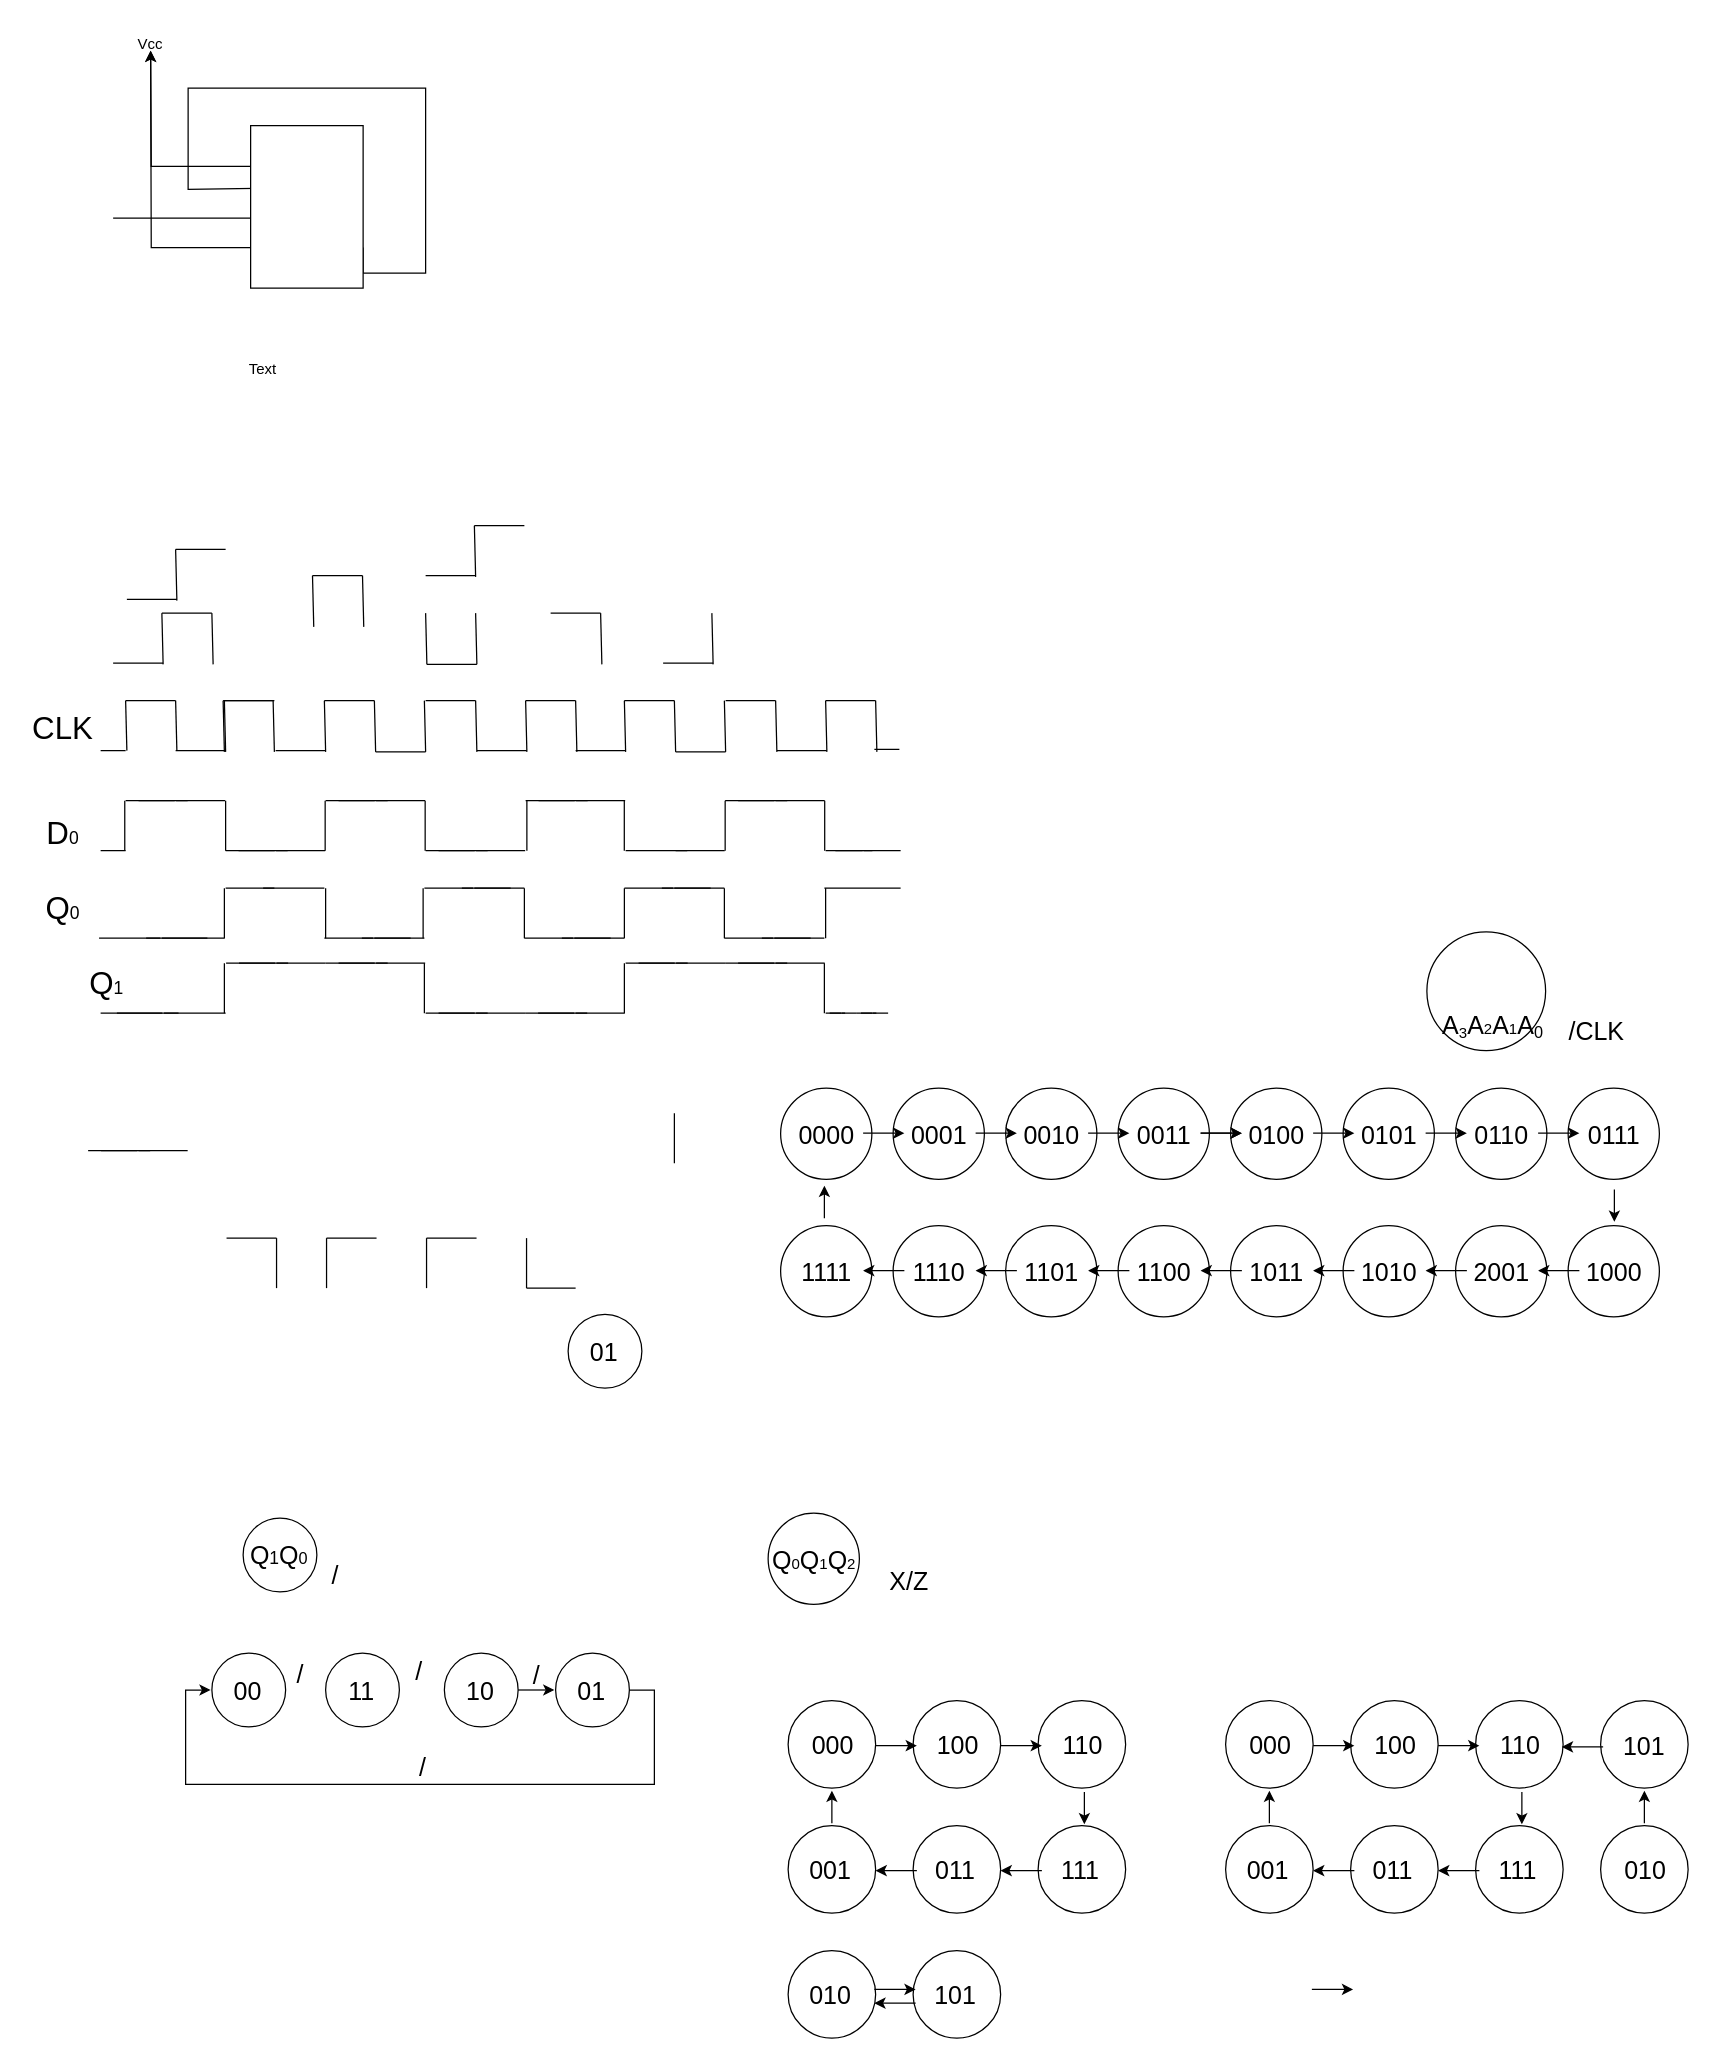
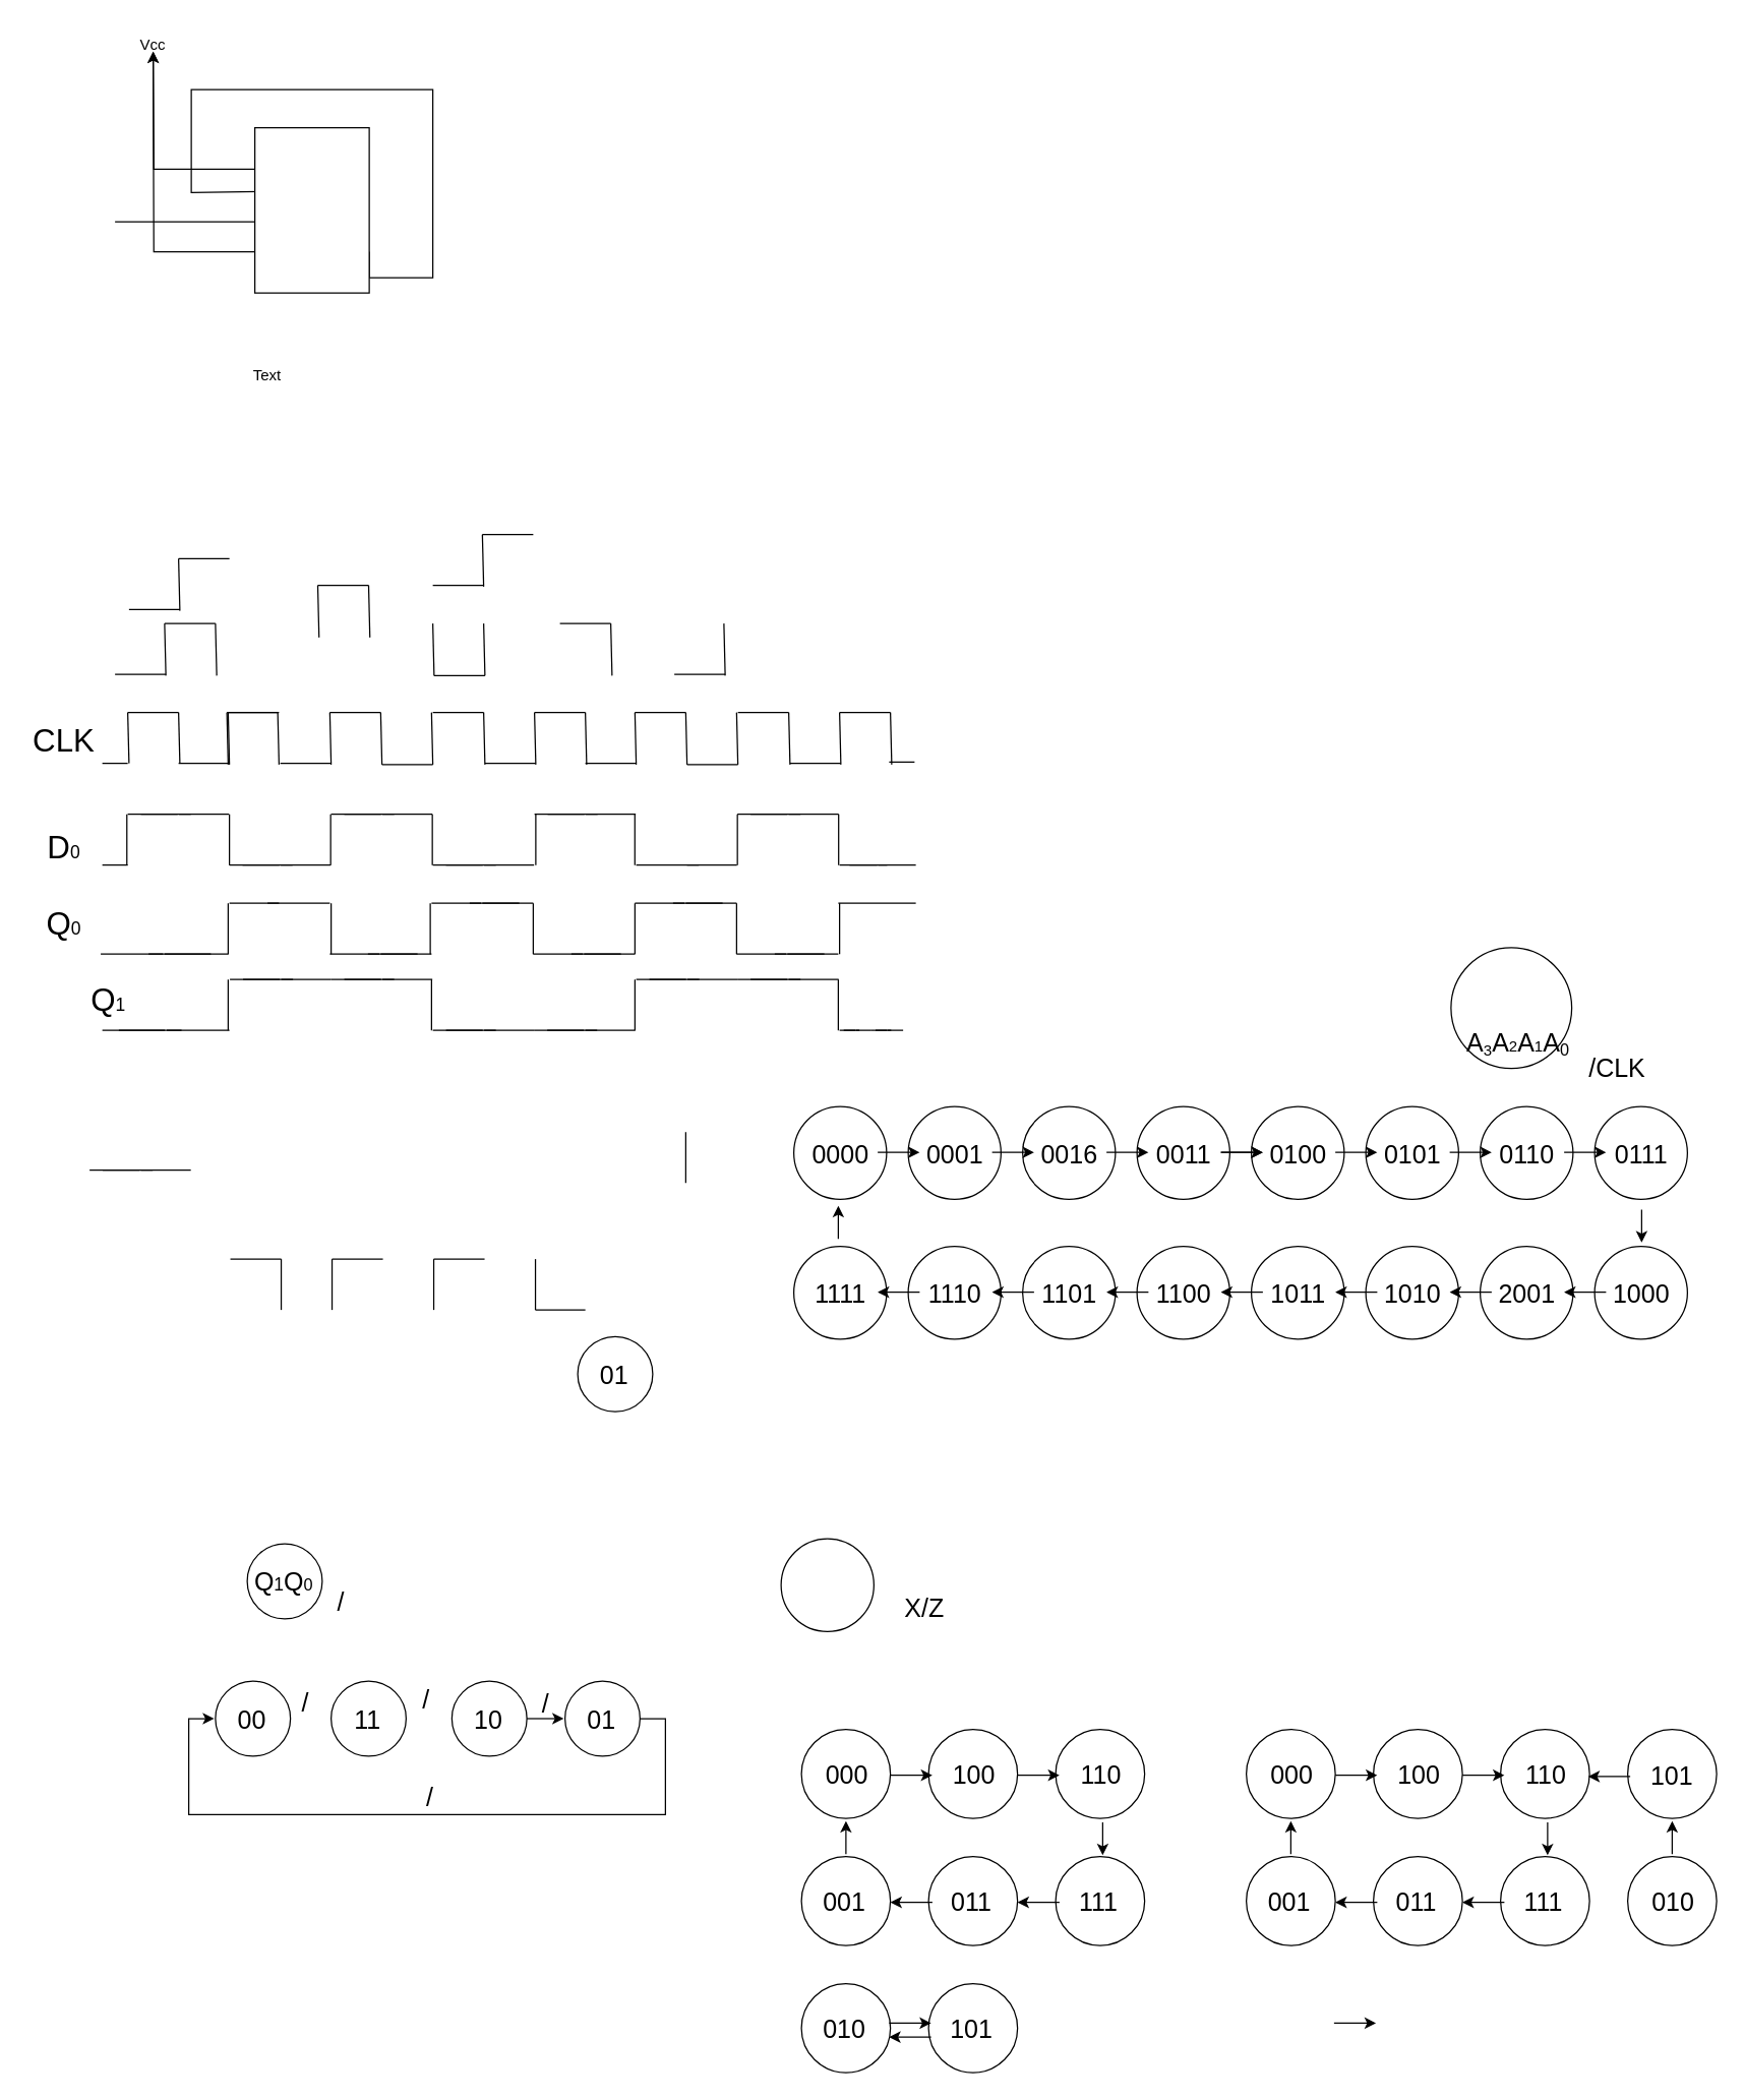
- <mxCell id="338" value="&lt;font style=&quot;font-size: 20px;&quot;&gt;/CLK&lt;/font&gt;" style="text;html=1;strokeColor=none;fillColor=none;align=center;verticalAlign=middle;whiteSpace=wrap;rounded=0;" vertex="1" parent="1"><mxGeometry x="1247" y="809" width="60" height="30" as="geometry" /></mxCell>
+ <mxCell id="338" value="&lt;font style=&quot;font-size: 20px;&quot;&gt;/CLK&lt;/font&gt;" style="text;html=1;strokeColor=none;fillColor=none;align=center;verticalAlign=middle;whiteSpace=wrap;rounded=0;" vertex="1" parent="1"><mxGeometry x="1242" y="824" width="60" height="30" as="geometry" /></mxCell>
- <mxCell id="292" value="&lt;span style=&quot;font-size: 20px;&quot;&gt;0010&lt;br&gt;&lt;/span&gt;" style="text;html=1;strokeColor=none;fillColor=none;align=center;verticalAlign=middle;whiteSpace=wrap;rounded=0;" vertex="1" parent="1"><mxGeometry x="811" y="892" width="60" height="30" as="geometry" /></mxCell>
+ <mxCell id="292" value="&lt;span style=&quot;font-size: 20px;&quot;&gt;0016&lt;br&gt;&lt;/span&gt;" style="text;html=1;strokeColor=none;fillColor=none;align=center;verticalAlign=middle;whiteSpace=wrap;rounded=0;" vertex="1" parent="1"><mxGeometry x="811" y="892" width="60" height="30" as="geometry" /></mxCell>
- <mxCell id="234" value="&lt;font style=&quot;&quot;&gt;&lt;span style=&quot;font-size: 20px;&quot;&gt;Q&lt;/span&gt;0&lt;span style=&quot;font-size: 20px;&quot;&gt;Q&lt;/span&gt;&lt;font style=&quot;font-size: 12px;&quot;&gt;1&lt;/font&gt;&lt;span style=&quot;font-size: 20px;&quot;&gt;Q&lt;/span&gt;&lt;font style=&quot;font-size: 12px;&quot;&gt;2&lt;/font&gt;&lt;/font&gt;" style="text;html=1;strokeColor=none;fillColor=none;align=center;verticalAlign=middle;whiteSpace=wrap;rounded=0;" parent="1" vertex="1"><mxGeometry x="621" y="1232" width="60" height="30" as="geometry" /></mxCell>
